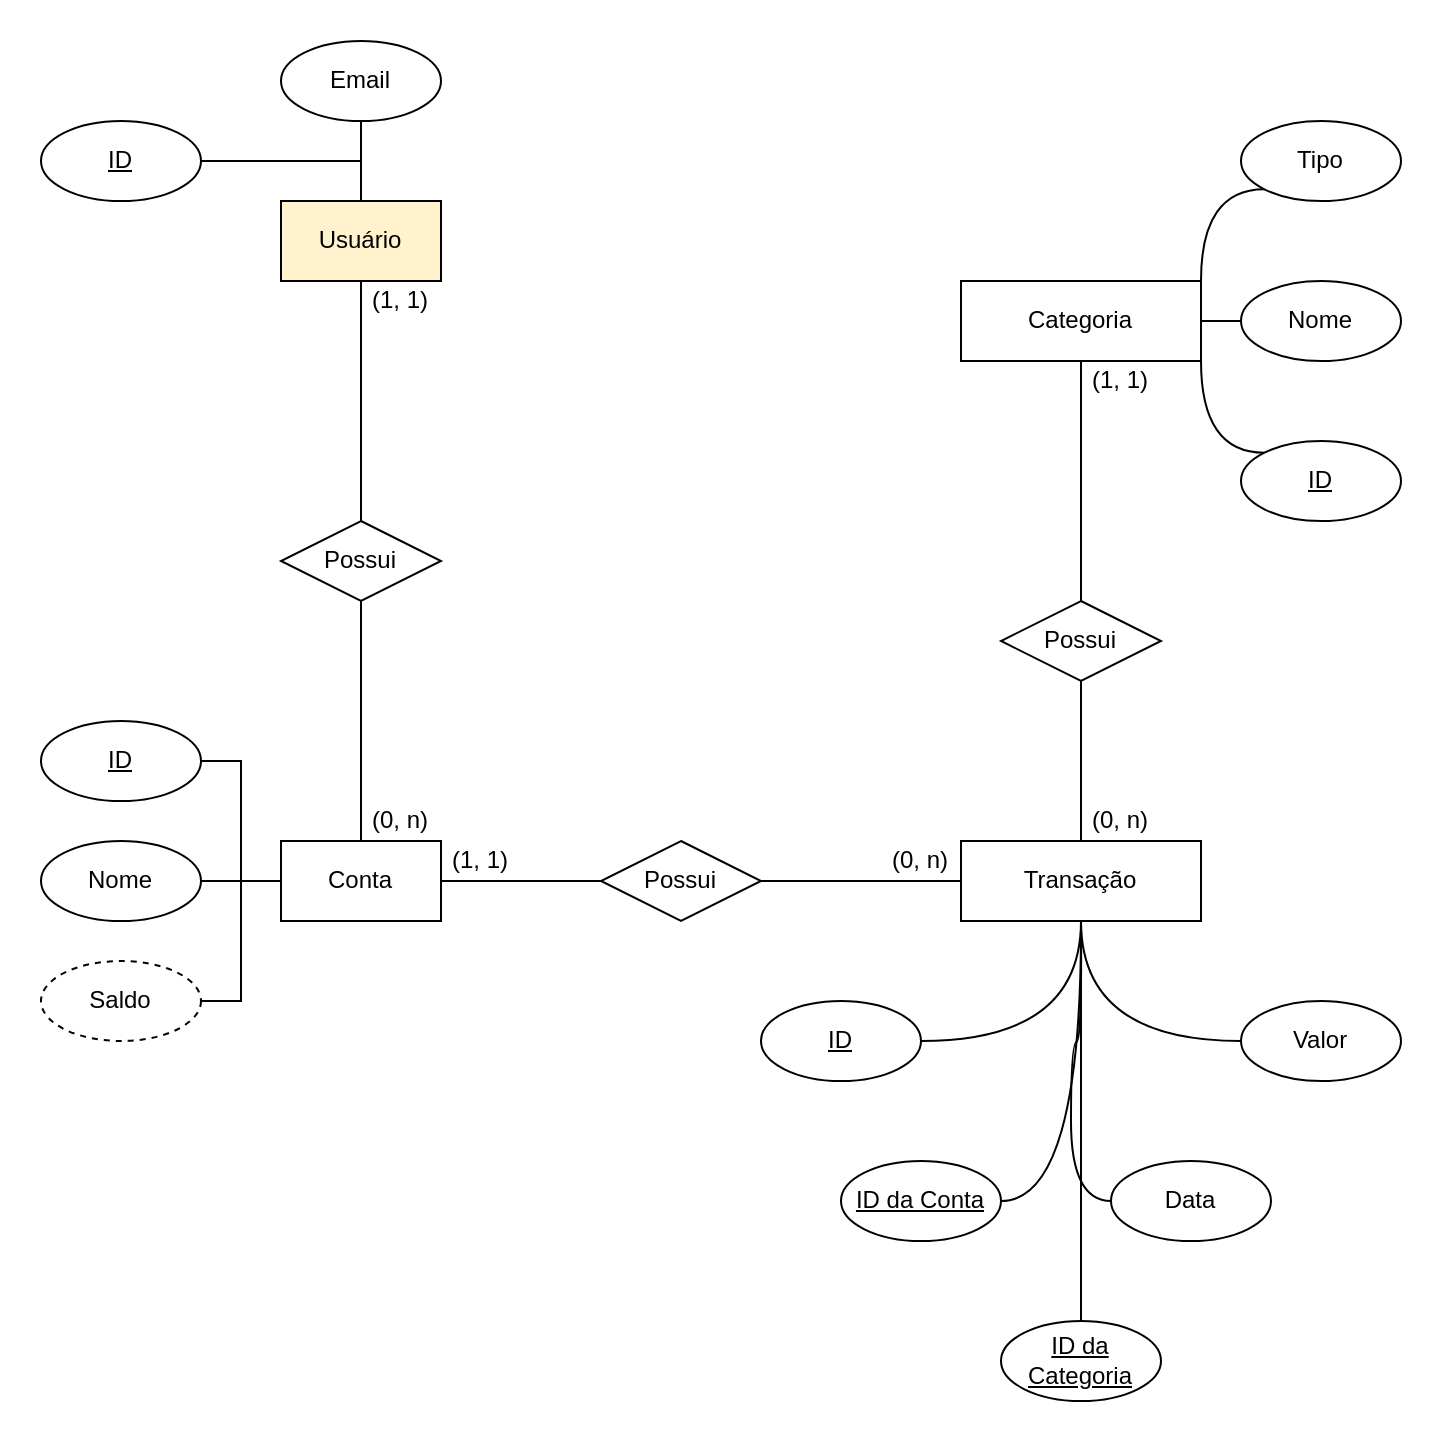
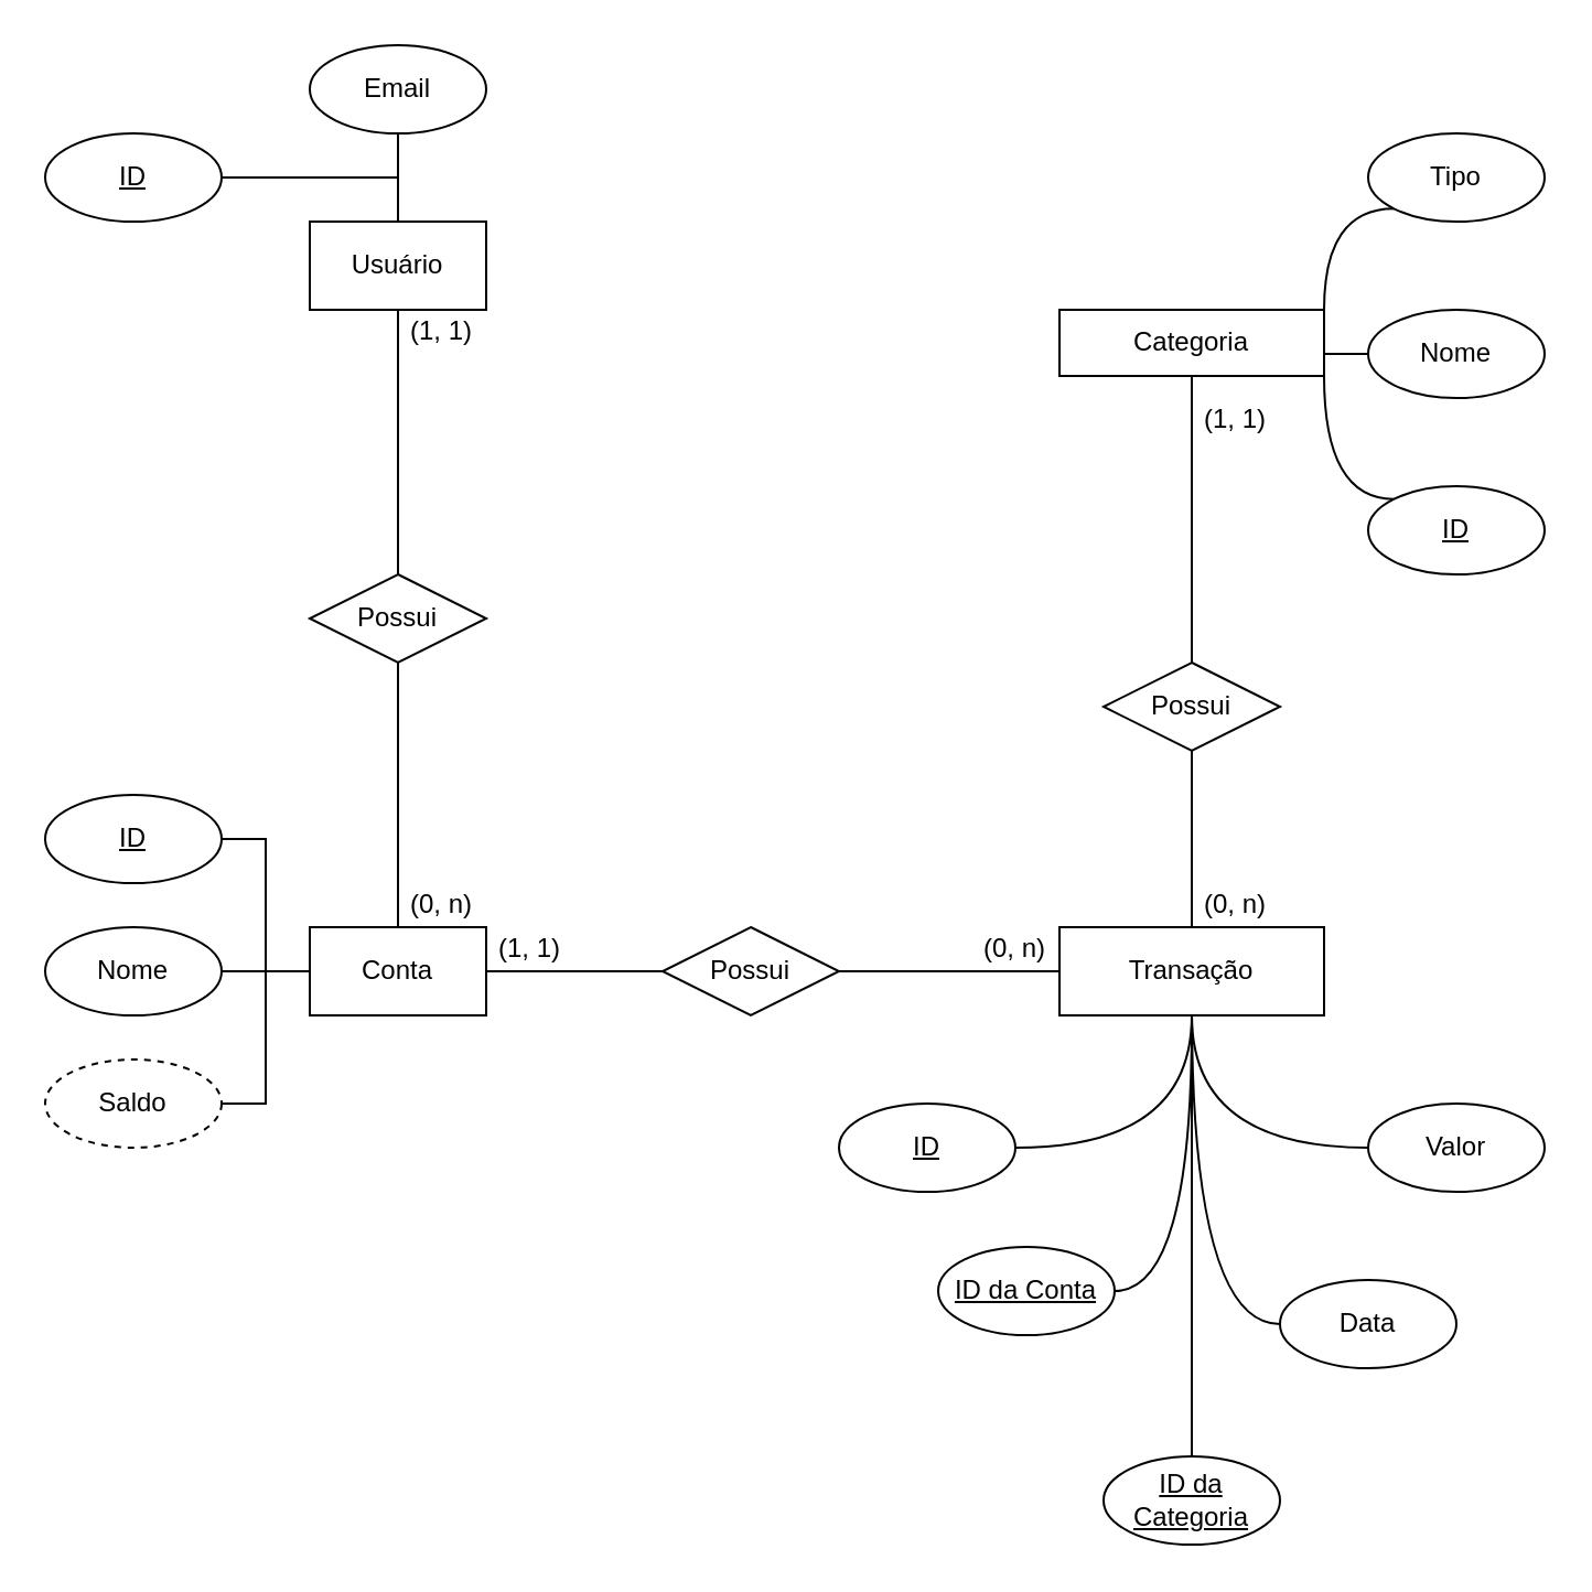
- <mxCell id="3" value="Usuário" style="whiteSpace=wrap;html=1;align=center;fillColor=#fff2cc;" vertex="1" parent="1"><mxGeometry x="140" y="100" width="80" height="40" as="geometry" /></mxCell>
+ <mxCell id="3" value="Usuário" style="whiteSpace=wrap;html=1;align=center;" vertex="1" parent="1"><mxGeometry x="140" y="100" width="80" height="40" as="geometry" /></mxCell>
- <mxCell id="39" value="Categoria" style="whiteSpace=wrap;html=1;align=center;" vertex="1" parent="1"><mxGeometry x="480" y="140" width="120" height="40" as="geometry" /></mxCell>
+ <mxCell id="39" value="Categoria" style="whiteSpace=wrap;html=1;align=center;" vertex="1" parent="1"><mxGeometry x="480" y="140" width="120" height="30" as="geometry" /></mxCell>
- <mxCell id="28" value="ID da Conta" style="ellipse;whiteSpace=wrap;html=1;align=center;fontStyle=4;" vertex="1" parent="1"><mxGeometry x="420" y="580" width="80" height="40" as="geometry" /></mxCell>
+ <mxCell id="28" value="ID da Conta" style="ellipse;whiteSpace=wrap;html=1;align=center;fontStyle=4;" vertex="1" parent="1"><mxGeometry x="425" y="565" width="80" height="40" as="geometry" /></mxCell>
- <mxCell id="32" value="Data" style="ellipse;whiteSpace=wrap;html=1;align=center;" vertex="1" parent="1"><mxGeometry x="555" y="580" width="80" height="40" as="geometry" /></mxCell>
+ <mxCell id="32" value="Data" style="ellipse;whiteSpace=wrap;html=1;align=center;" vertex="1" parent="1"><mxGeometry x="580" y="580" width="80" height="40" as="geometry" /></mxCell>
